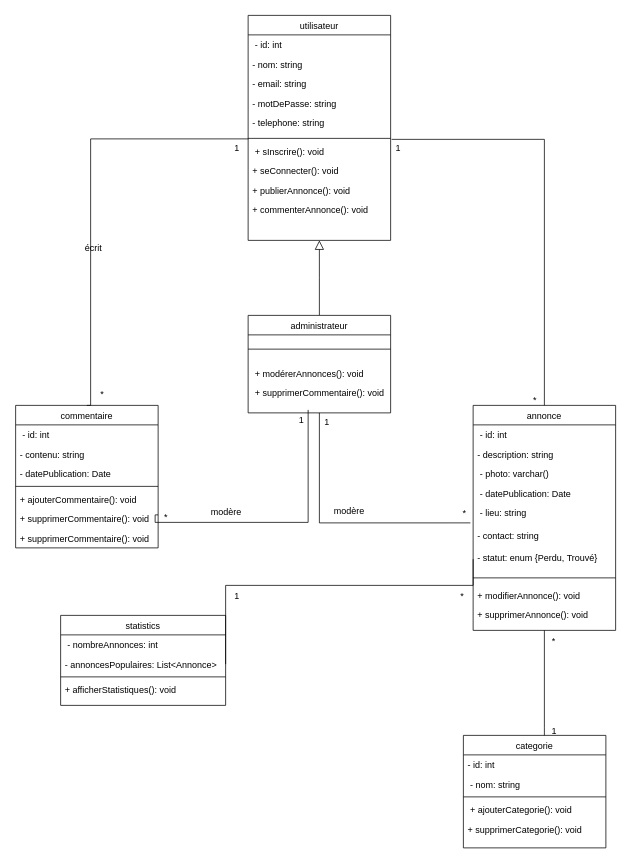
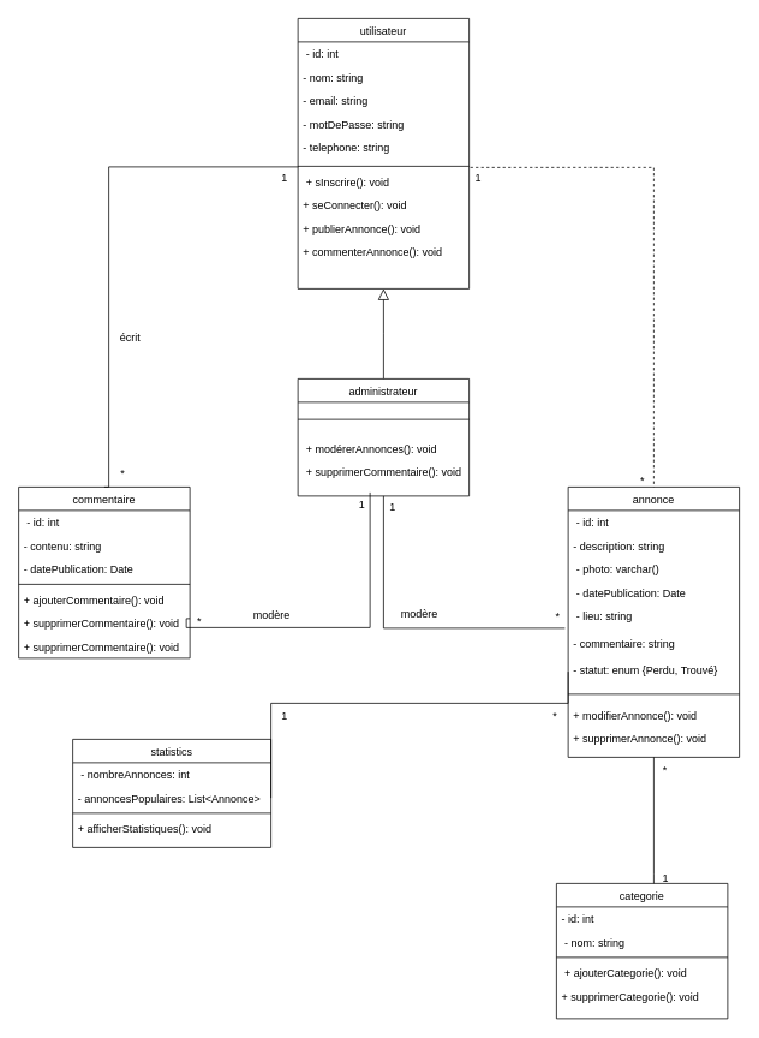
- <mxCell id="48" value="" style="endArrow=none;html=1;rounded=0;edgeStyle=orthogonalEdgeStyle;exitX=1.007;exitY=-0.103;exitDx=0;exitDy=0;exitPerimeter=0;entryX=0.5;entryY=0;entryDx=0;entryDy=0;" edge="1" parent="1" source="10" target="18"><mxGeometry width="50" height="50" relative="1" as="geometry"><mxPoint x="590" y="390" as="sourcePoint" /><mxPoint x="640" y="340" as="targetPoint" /></mxGeometry></mxCell>
+ <mxCell id="48" value="" style="endArrow=none;html=1;rounded=0;edgeStyle=orthogonalEdgeStyle;exitX=1.007;exitY=-0.103;exitDx=0;exitDy=0;exitPerimeter=0;entryX=0.5;entryY=0;entryDx=0;entryDy=0;dashed=1;" edge="1" parent="1" source="10" target="18"><mxGeometry width="50" height="50" relative="1" as="geometry"><mxPoint x="590" y="390" as="sourcePoint" /><mxPoint x="640" y="340" as="targetPoint" /></mxGeometry></mxCell>
- <mxCell id="54" value="écrit" style="text;html=1;align=center;verticalAlign=middle;whiteSpace=wrap;rounded=0;" vertex="1" parent="1"><mxGeometry x="94" y="315" width="60" height="30" as="geometry" /></mxCell>
+ <mxCell id="54" value="écrit" style="text;html=1;align=center;verticalAlign=middle;whiteSpace=wrap;rounded=0;" vertex="1" parent="1"><mxGeometry x="114" y="360" width="60" height="30" as="geometry" /></mxCell>
- <mxCell id="24" value="- contact: string" style="text;align=left;verticalAlign=top;spacingLeft=4;spacingRight=4;overflow=hidden;rotatable=0;points=[[0,0.5],[1,0.5]];portConstraint=eastwest;rounded=0;shadow=0;html=0;" vertex="1" parent="18"><mxGeometry y="160" width="190" height="30" as="geometry" /></mxCell>
+ <mxCell id="24" value="- commentaire: string" style="text;align=left;verticalAlign=top;spacingLeft=4;spacingRight=4;overflow=hidden;rotatable=0;points=[[0,0.5],[1,0.5]];portConstraint=eastwest;rounded=0;shadow=0;html=0;" vertex="1" parent="18"><mxGeometry y="160" width="190" height="30" as="geometry" /></mxCell>
